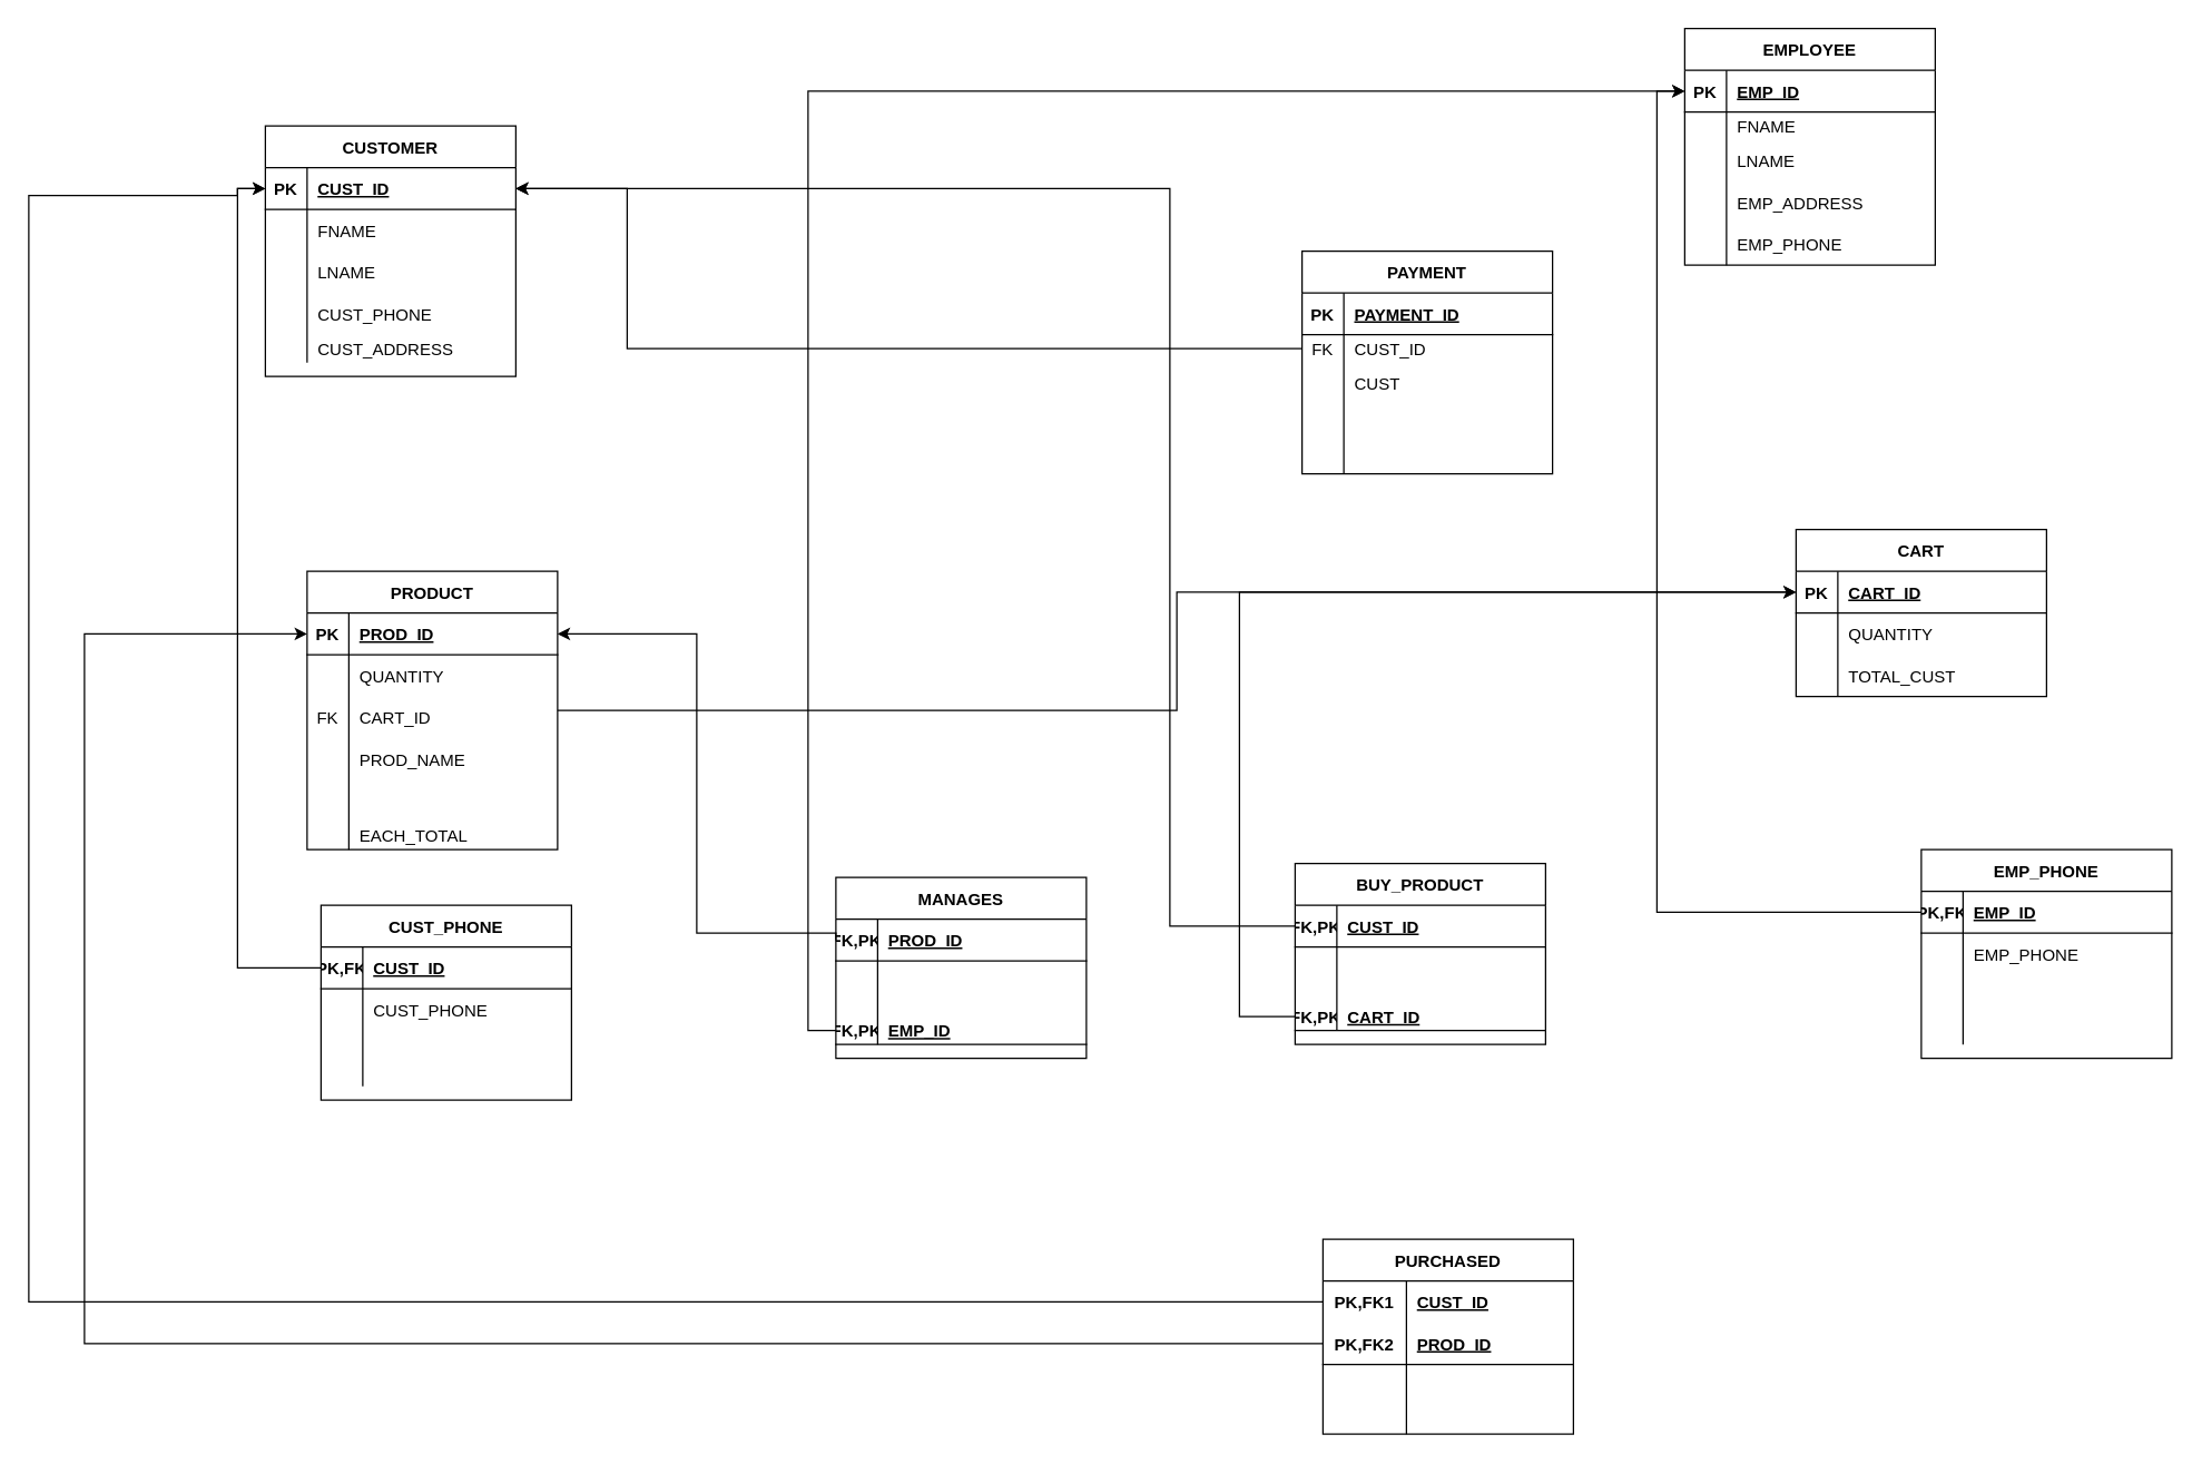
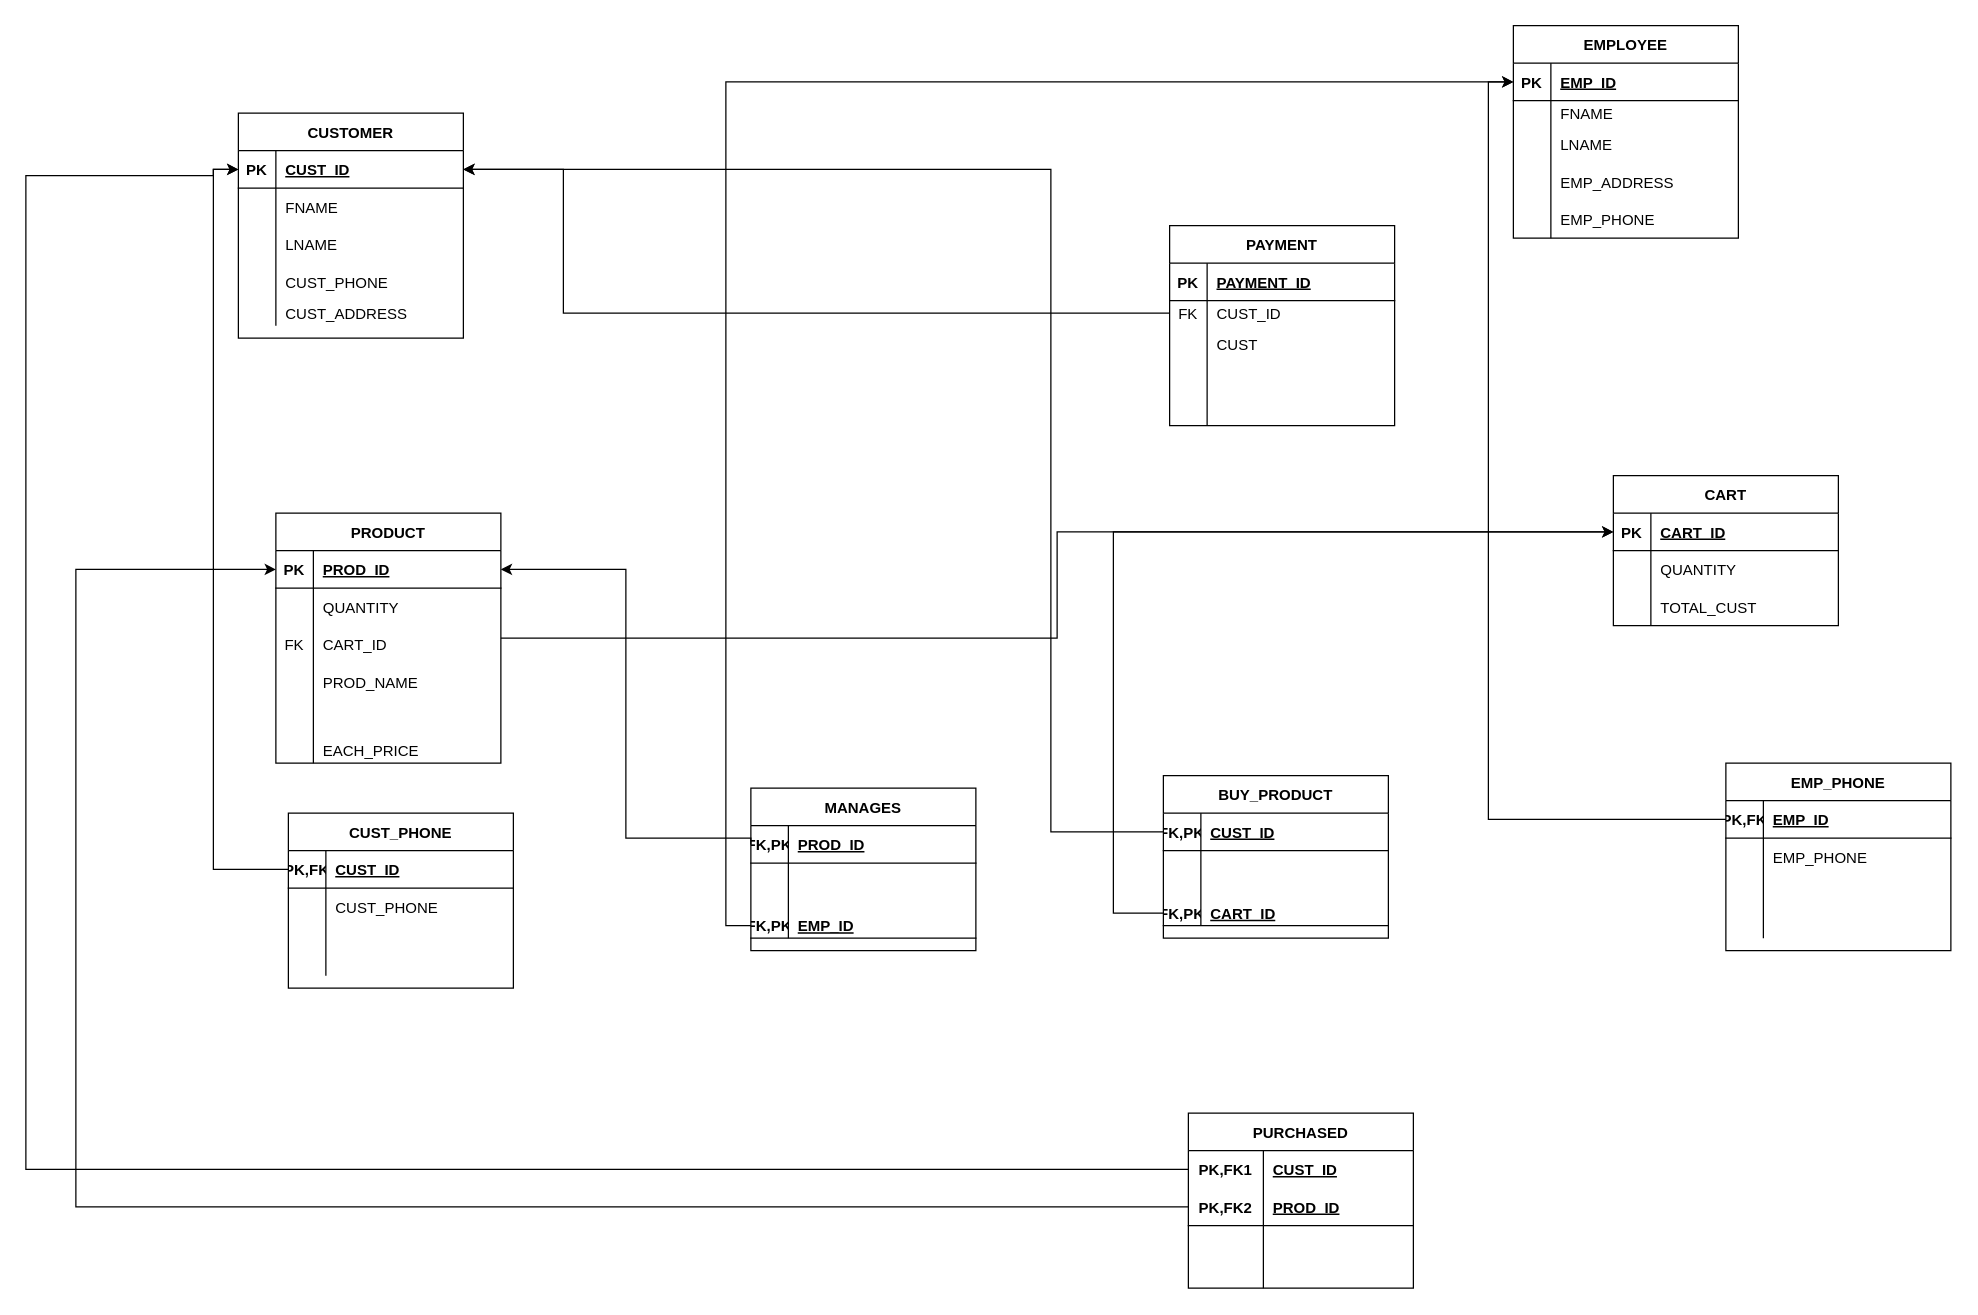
- <mxCell id="57" value="EACH_TOTAL" style="shape=partialRectangle;connectable=0;fillColor=none;top=0;left=0;bottom=0;right=0;align=left;spacingLeft=6;overflow=hidden;" parent="55" vertex="1"><mxGeometry x="30" width="150" height="20" as="geometry"><mxRectangle width="150" height="20" as="alternateBounds" /></mxGeometry></mxCell>
+ <mxCell id="57" value="EACH_PRICE" style="shape=partialRectangle;connectable=0;fillColor=none;top=0;left=0;bottom=0;right=0;align=left;spacingLeft=6;overflow=hidden;" parent="55" vertex="1"><mxGeometry x="30" width="150" height="20" as="geometry"><mxRectangle width="150" height="20" as="alternateBounds" /></mxGeometry></mxCell>
